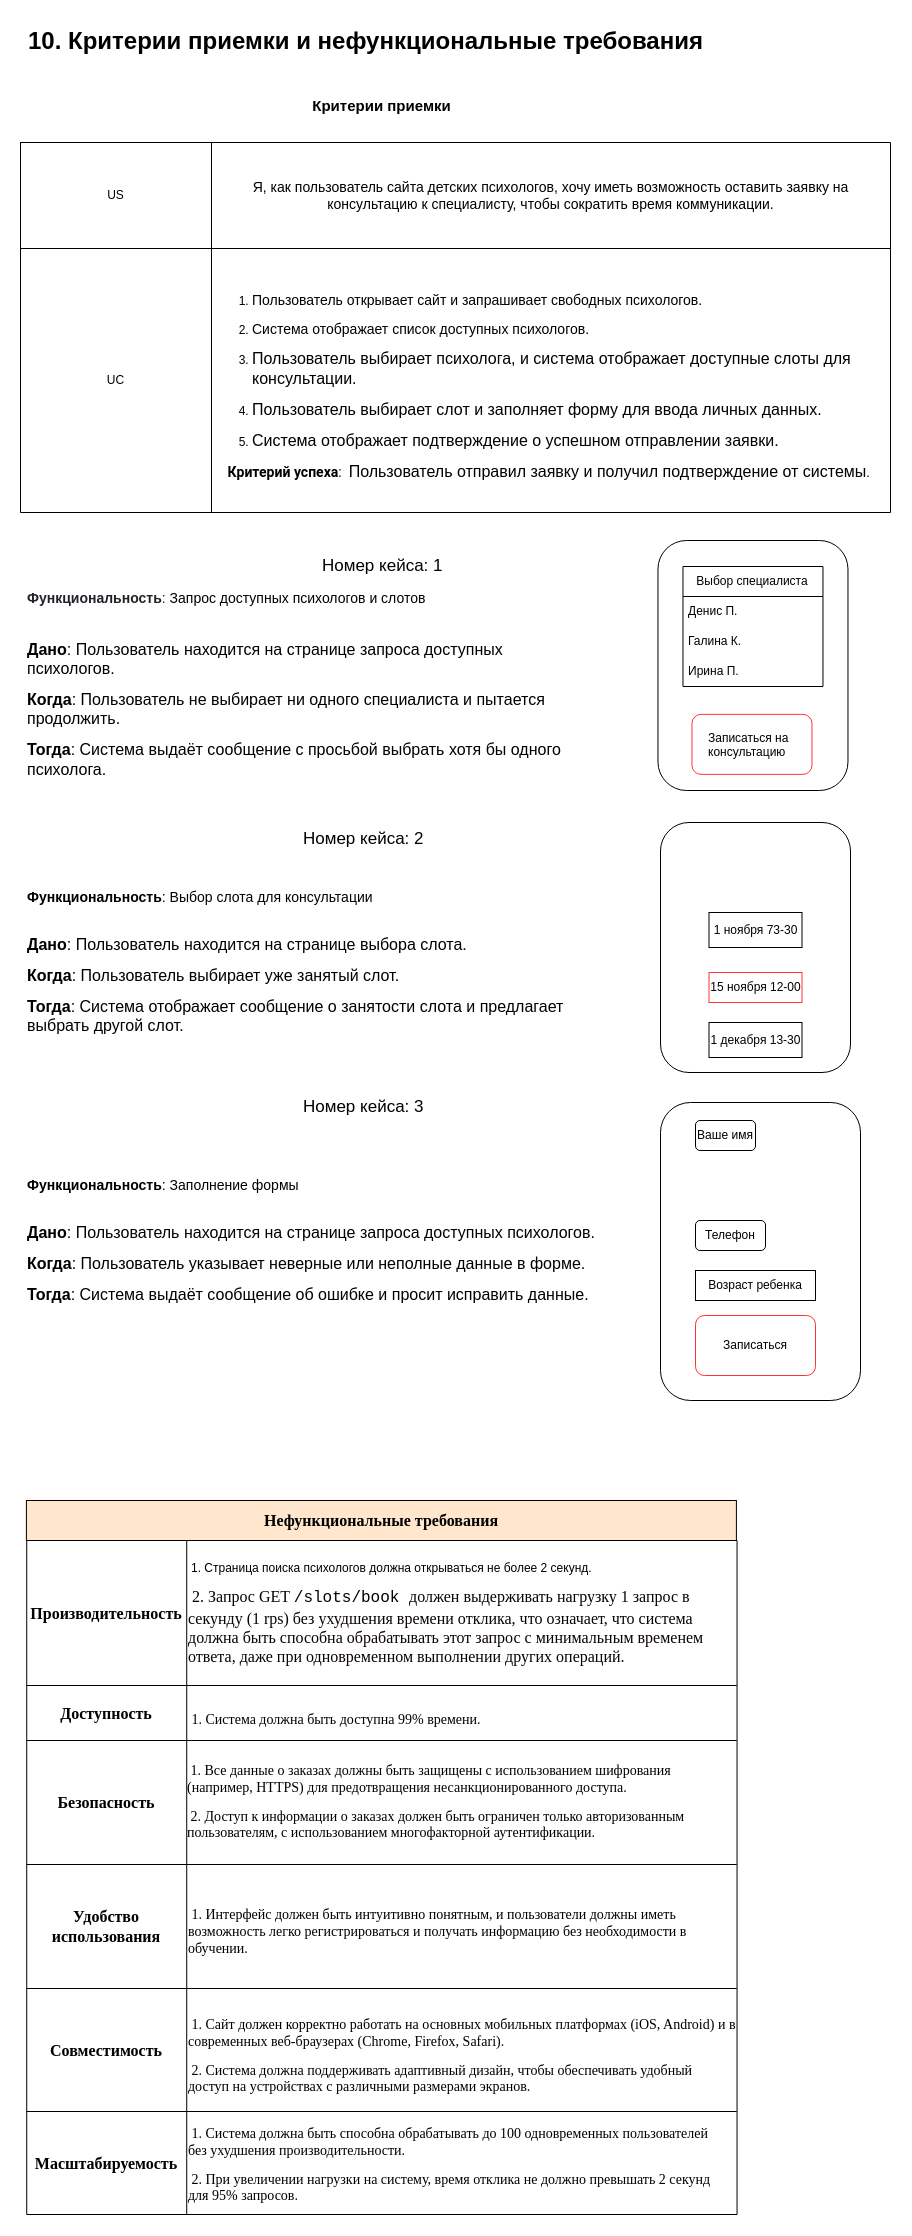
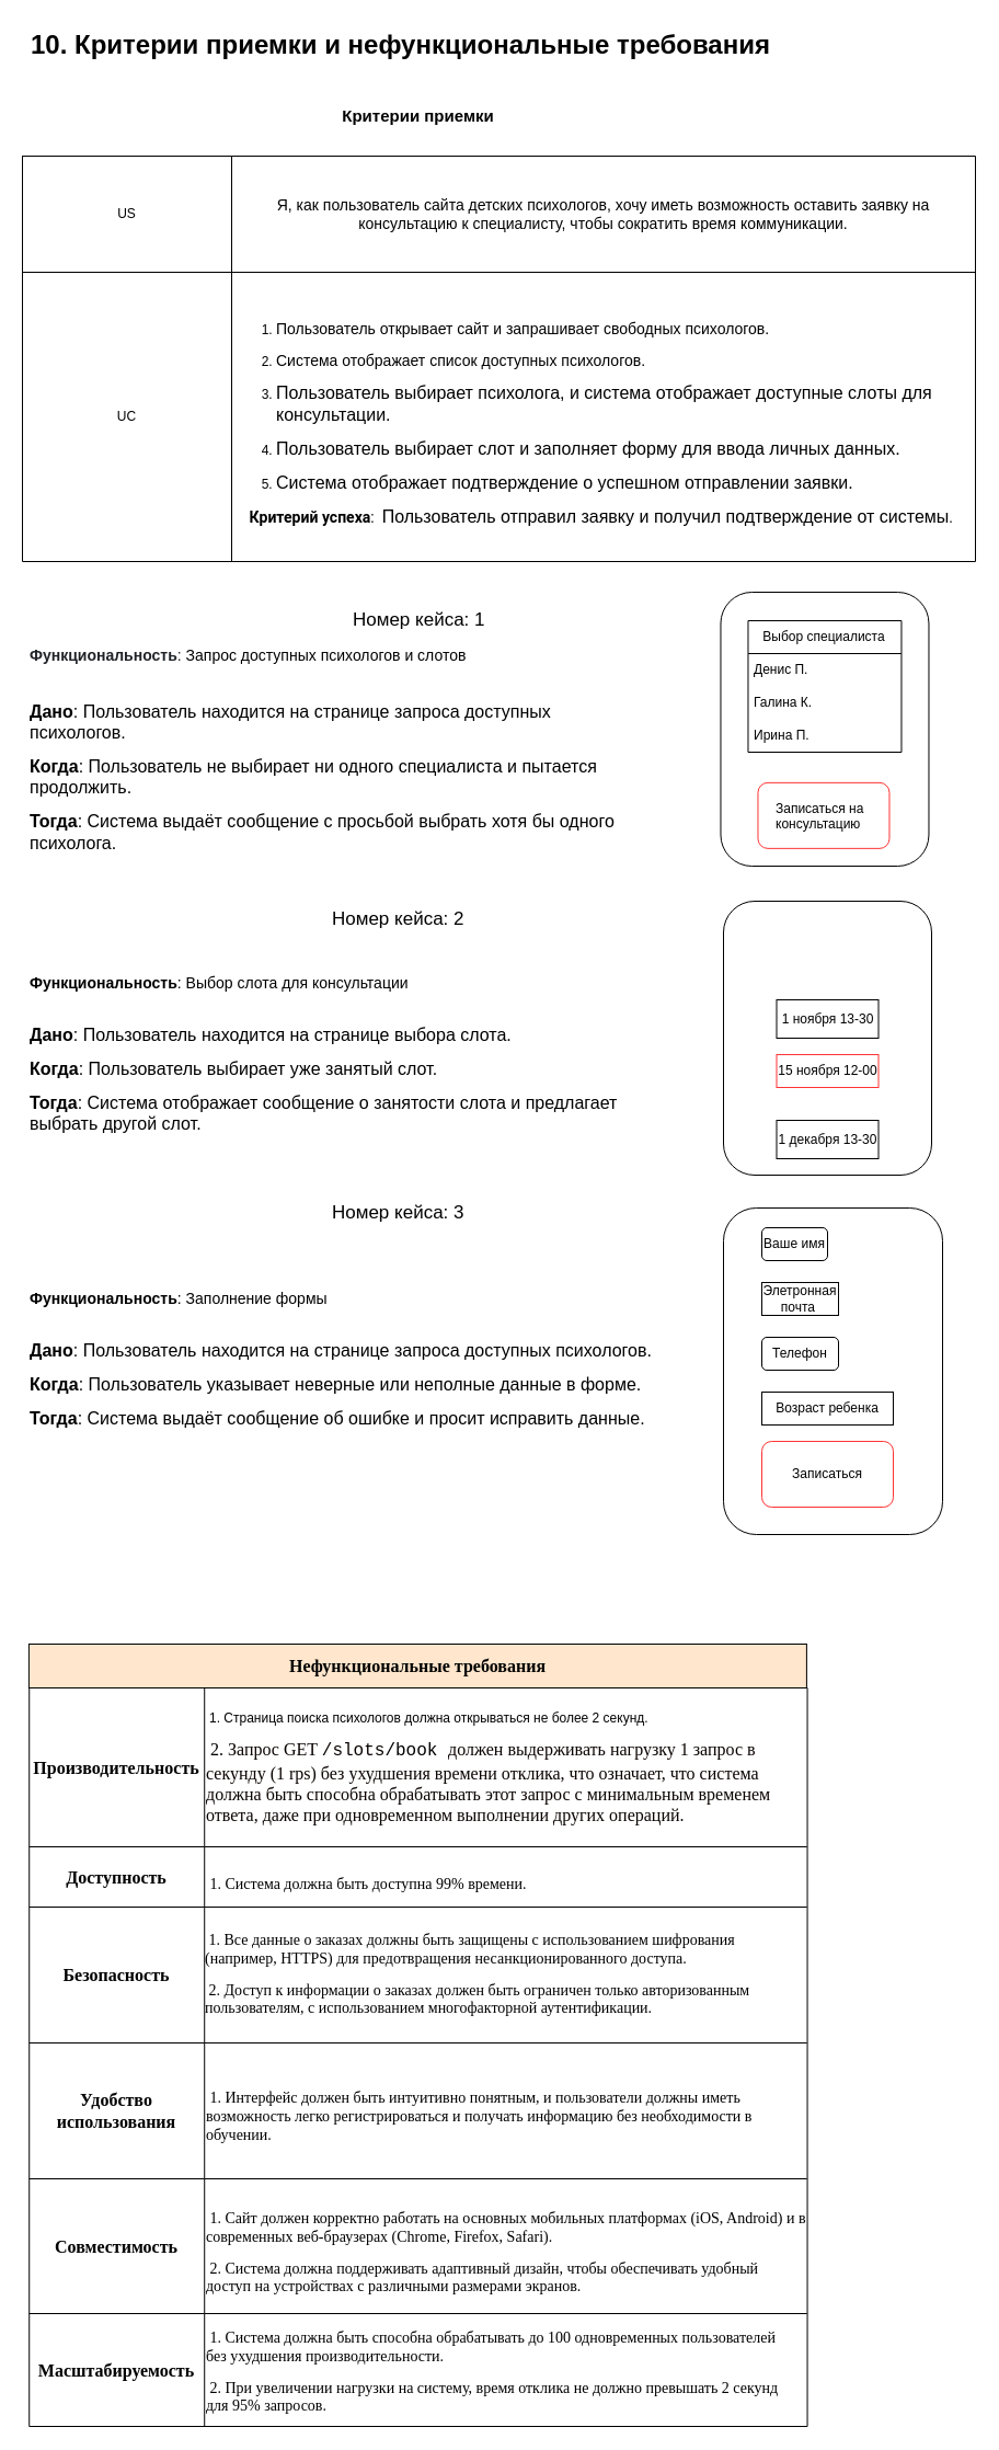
- <mxCell id="25" value="1 ноября 73-30" style="rounded=0;whiteSpace=wrap;html=1;" vertex="1" parent="1"><mxGeometry x="708.5" y="912" width="93" height="35" as="geometry" /></mxCell>
+ <mxCell id="25" value="1 ноября 13-30" style="rounded=0;whiteSpace=wrap;html=1;" vertex="1" parent="1"><mxGeometry x="708.5" y="912" width="93" height="35" as="geometry" /></mxCell>
- <mxCell id="26" value="15 ноября 12-00" style="rounded=0;whiteSpace=wrap;html=1;strokeColor=#FF3333;" vertex="1" parent="1"><mxGeometry x="708.5" y="972" width="93" height="30" as="geometry" /></mxCell>
+ <mxCell id="26" value="15 ноября 12-00" style="rounded=0;whiteSpace=wrap;html=1;strokeColor=#FF3333;" vertex="1" parent="1"><mxGeometry x="708.5" y="962" width="93" height="30" as="geometry" /></mxCell>
+ <mxCell id="32" value="Элетронная почта&amp;nbsp;" style="rounded=0;whiteSpace=wrap;html=1;" vertex="1" parent="1"><mxGeometry x="695" y="1170" width="70" height="30" as="geometry" /></mxCell>
